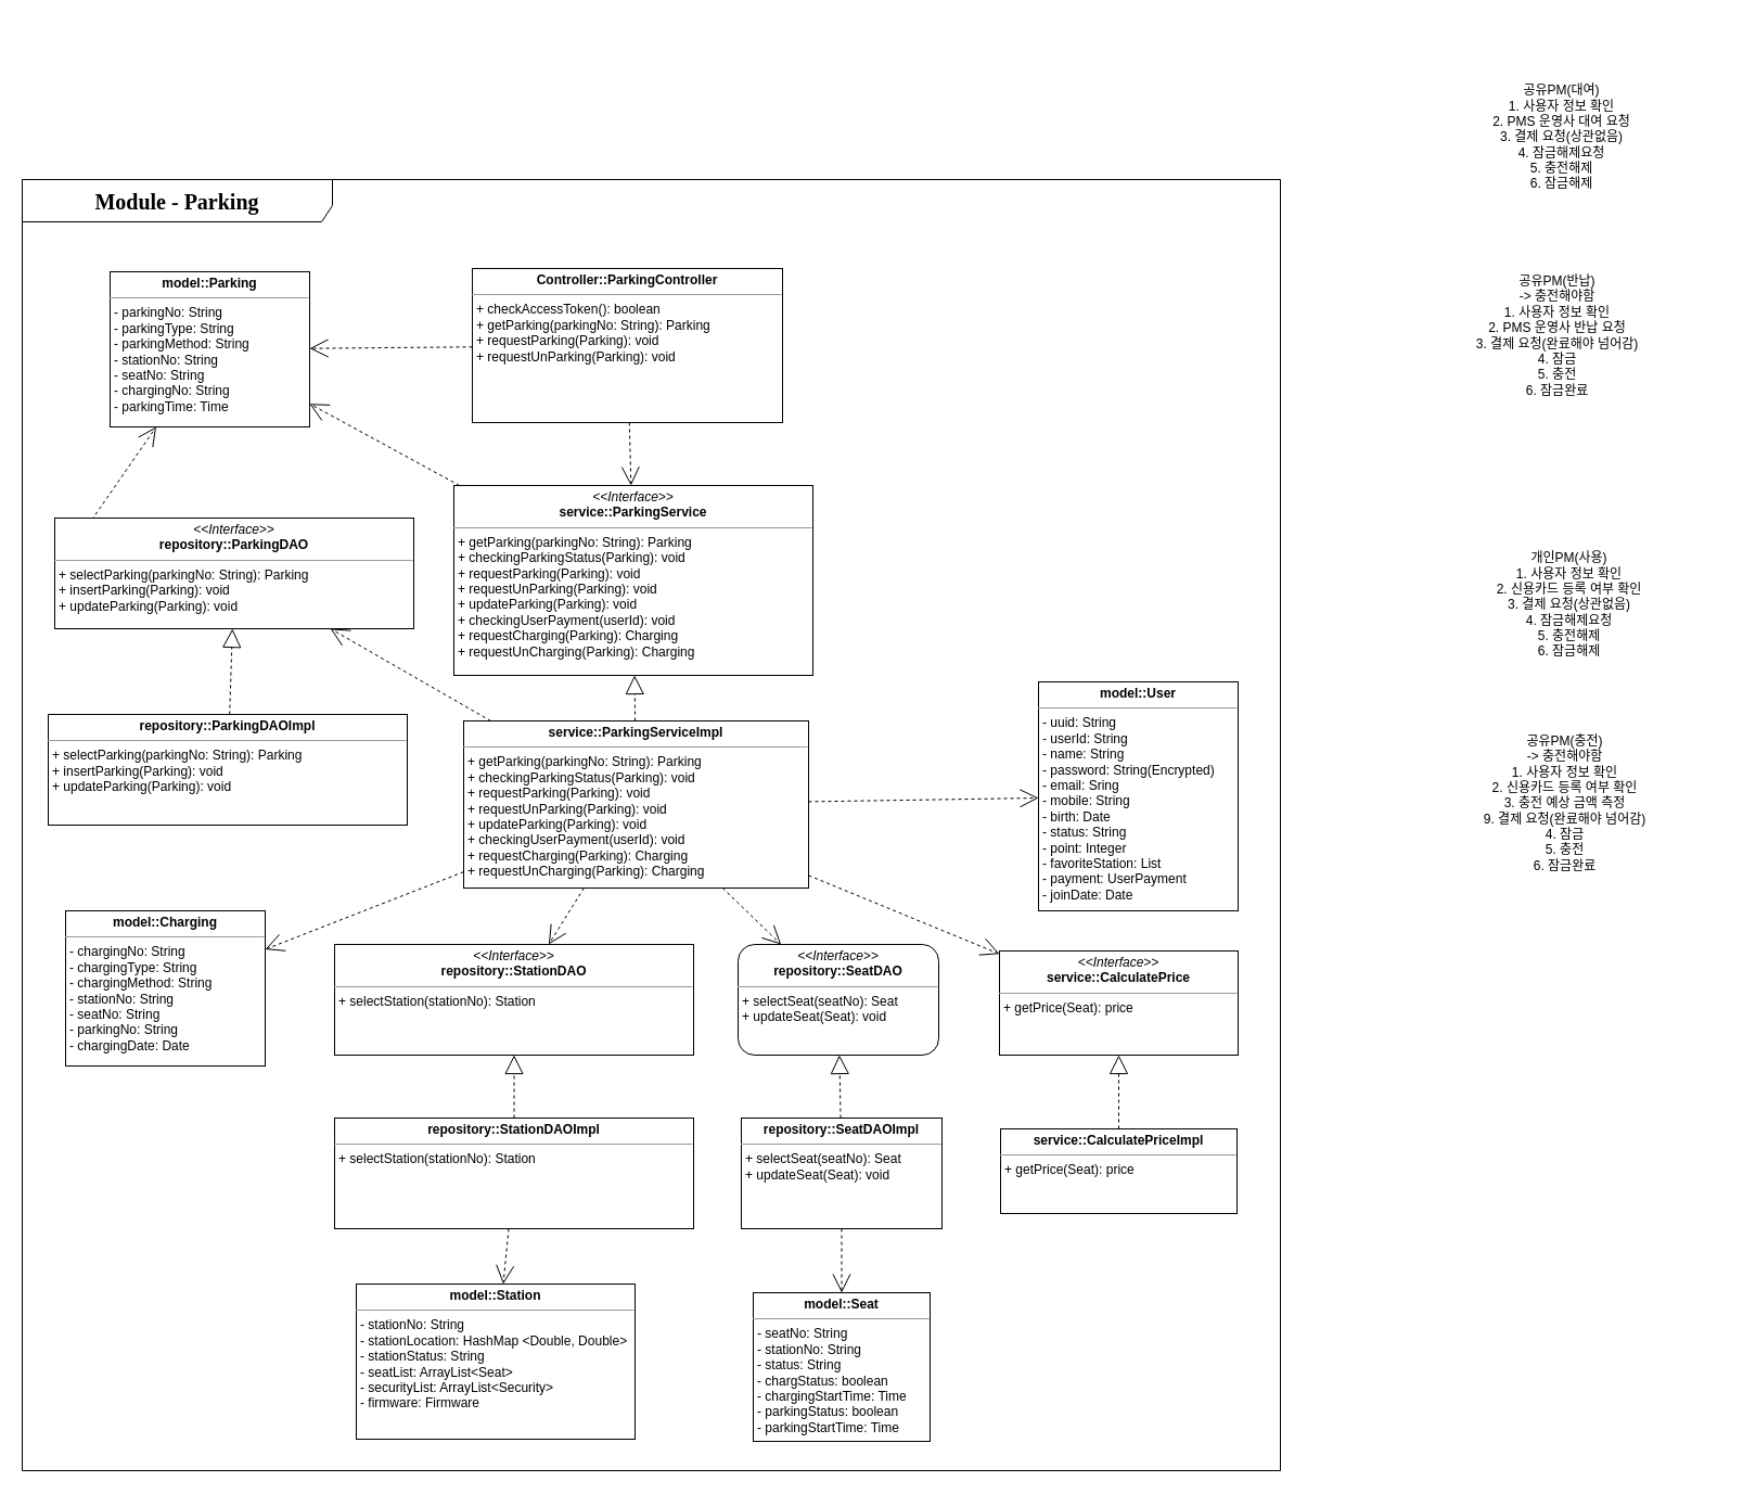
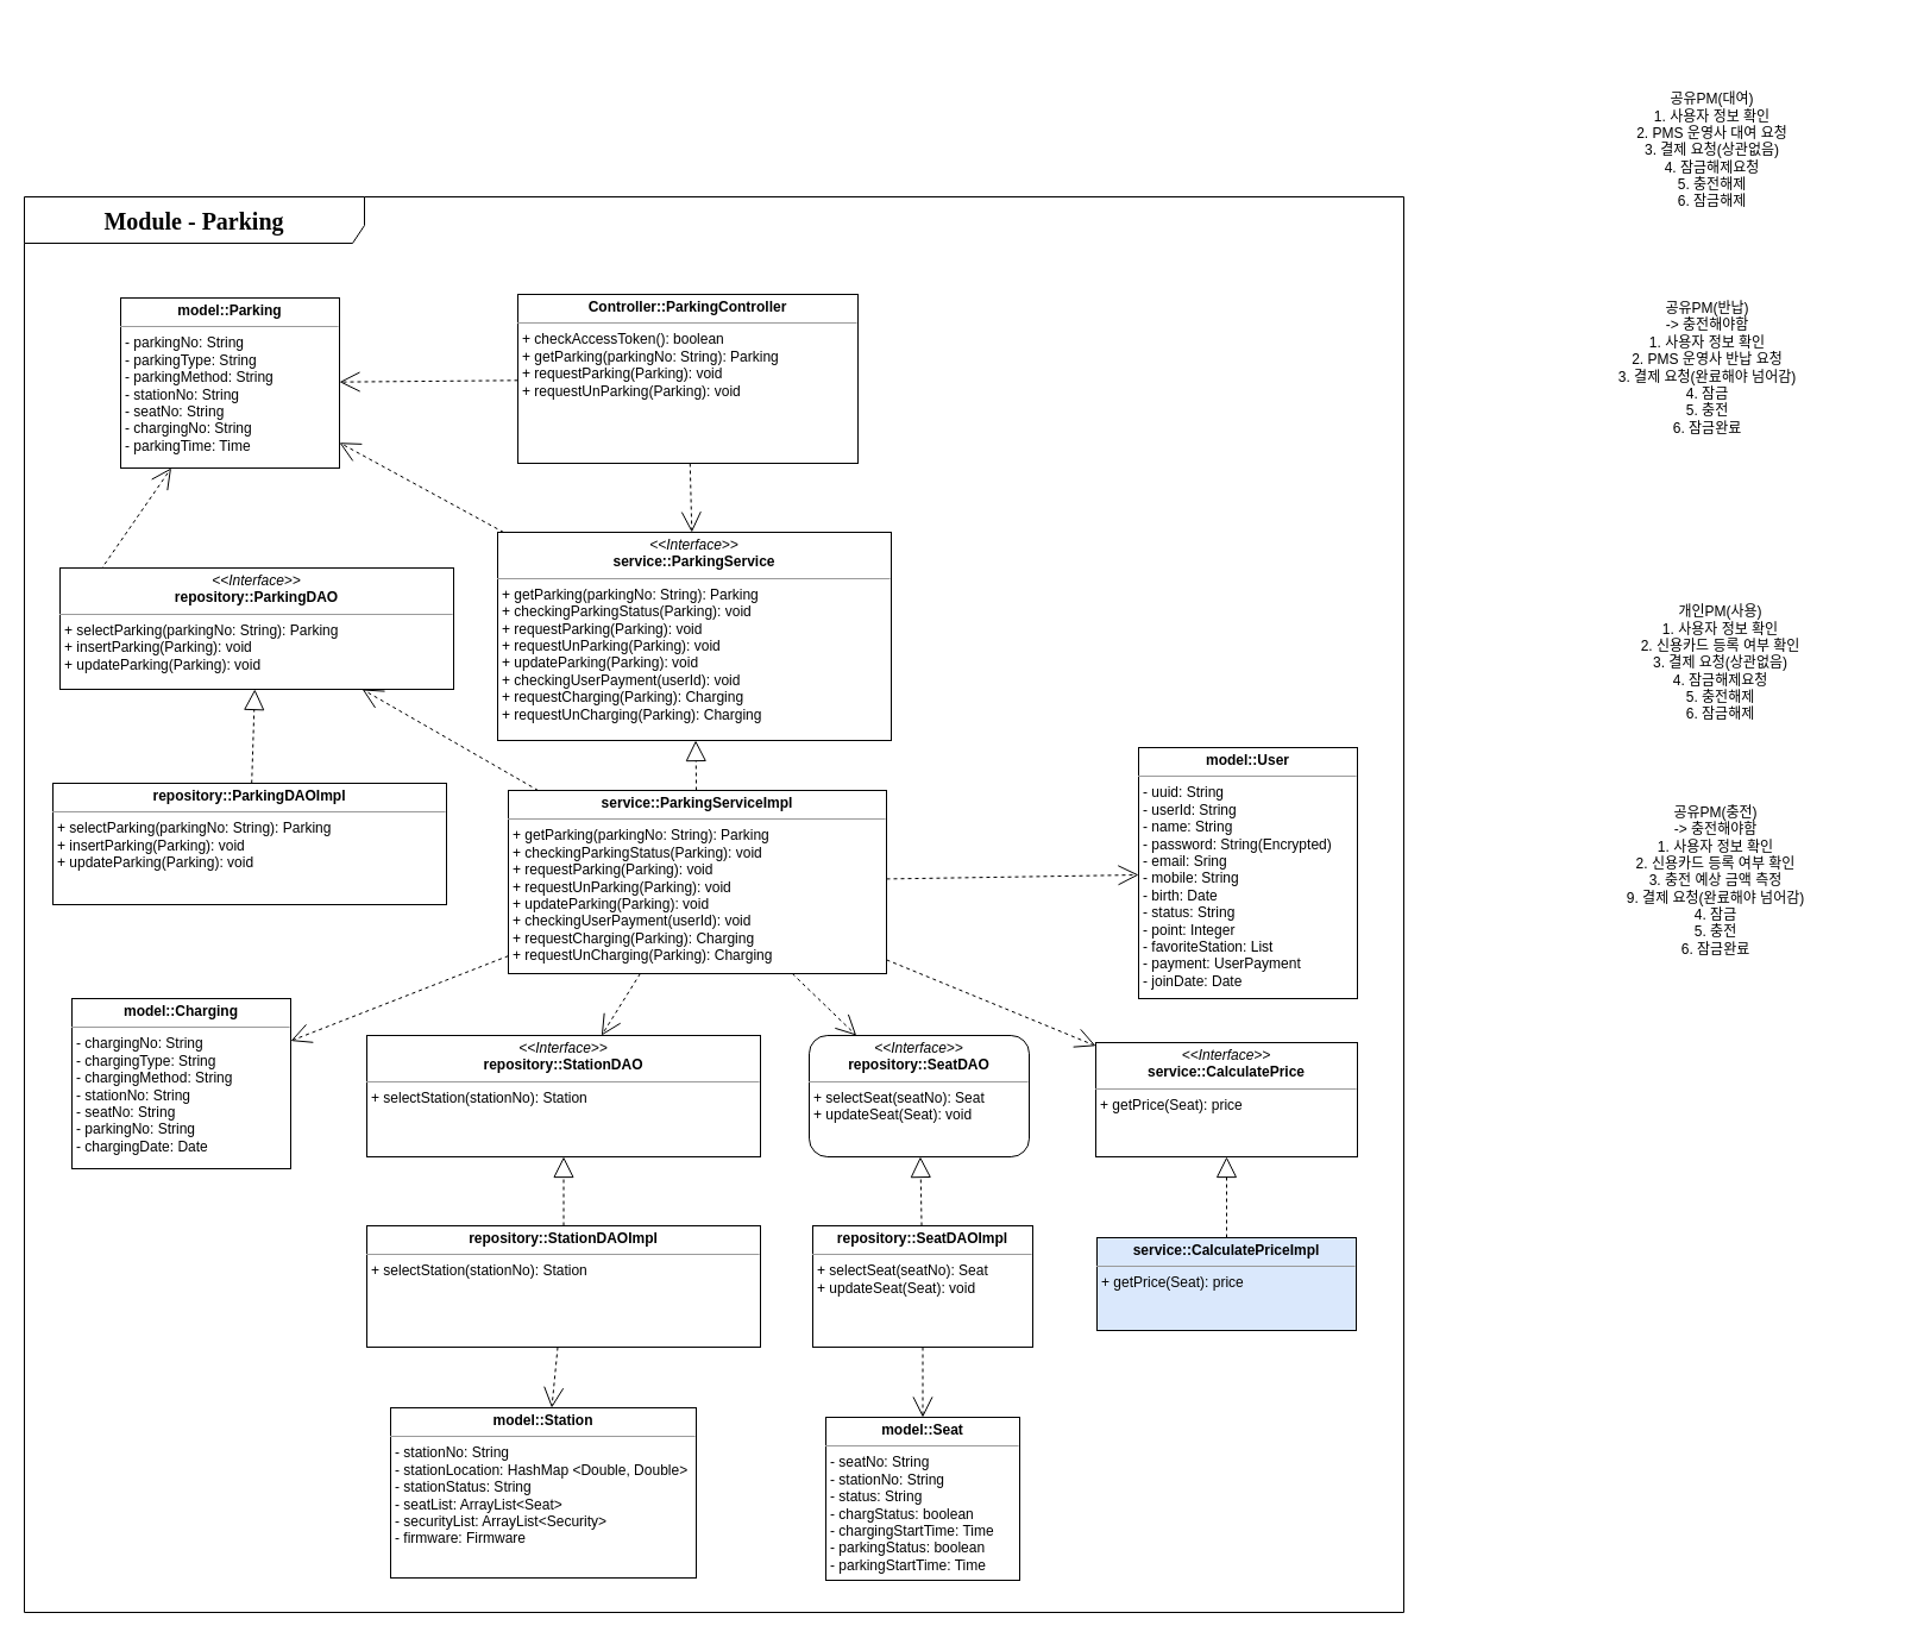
- <mxCell id="36" value="&lt;p style=&quot;margin:0px;margin-top:4px;text-align:center;&quot;&gt;&lt;b style=&quot;background-color: initial;&quot;&gt;service::CalculatePriceImpl&lt;/b&gt;&lt;/p&gt;&lt;p style=&quot;margin:0px;margin-top:4px;text-align:center;&quot;&gt;&lt;/p&gt;&lt;hr size=&quot;1&quot;&gt;&lt;p style=&quot;border-color: var(--border-color); margin: 0px 0px 0px 4px;&quot;&gt;+ getPrice(Seat): price&lt;br&gt;&lt;/p&gt;" style="verticalAlign=top;align=left;overflow=fill;fontSize=12;fontFamily=Helvetica;html=1;whiteSpace=wrap;" parent="1" vertex="1"><mxGeometry x="922" y="1040" width="218" height="78" as="geometry" /></mxCell>
+ <mxCell id="36" value="&lt;p style=&quot;margin:0px;margin-top:4px;text-align:center;&quot;&gt;&lt;b style=&quot;background-color: initial;&quot;&gt;service::CalculatePriceImpl&lt;/b&gt;&lt;/p&gt;&lt;p style=&quot;margin:0px;margin-top:4px;text-align:center;&quot;&gt;&lt;/p&gt;&lt;hr size=&quot;1&quot;&gt;&lt;p style=&quot;border-color: var(--border-color); margin: 0px 0px 0px 4px;&quot;&gt;+ getPrice(Seat): price&lt;br&gt;&lt;/p&gt;" style="verticalAlign=top;align=left;overflow=fill;fontSize=12;fontFamily=Helvetica;html=1;whiteSpace=wrap;fillColor=#dae8fc;" parent="1" vertex="1"><mxGeometry x="922" y="1040" width="218" height="78" as="geometry" /></mxCell>
